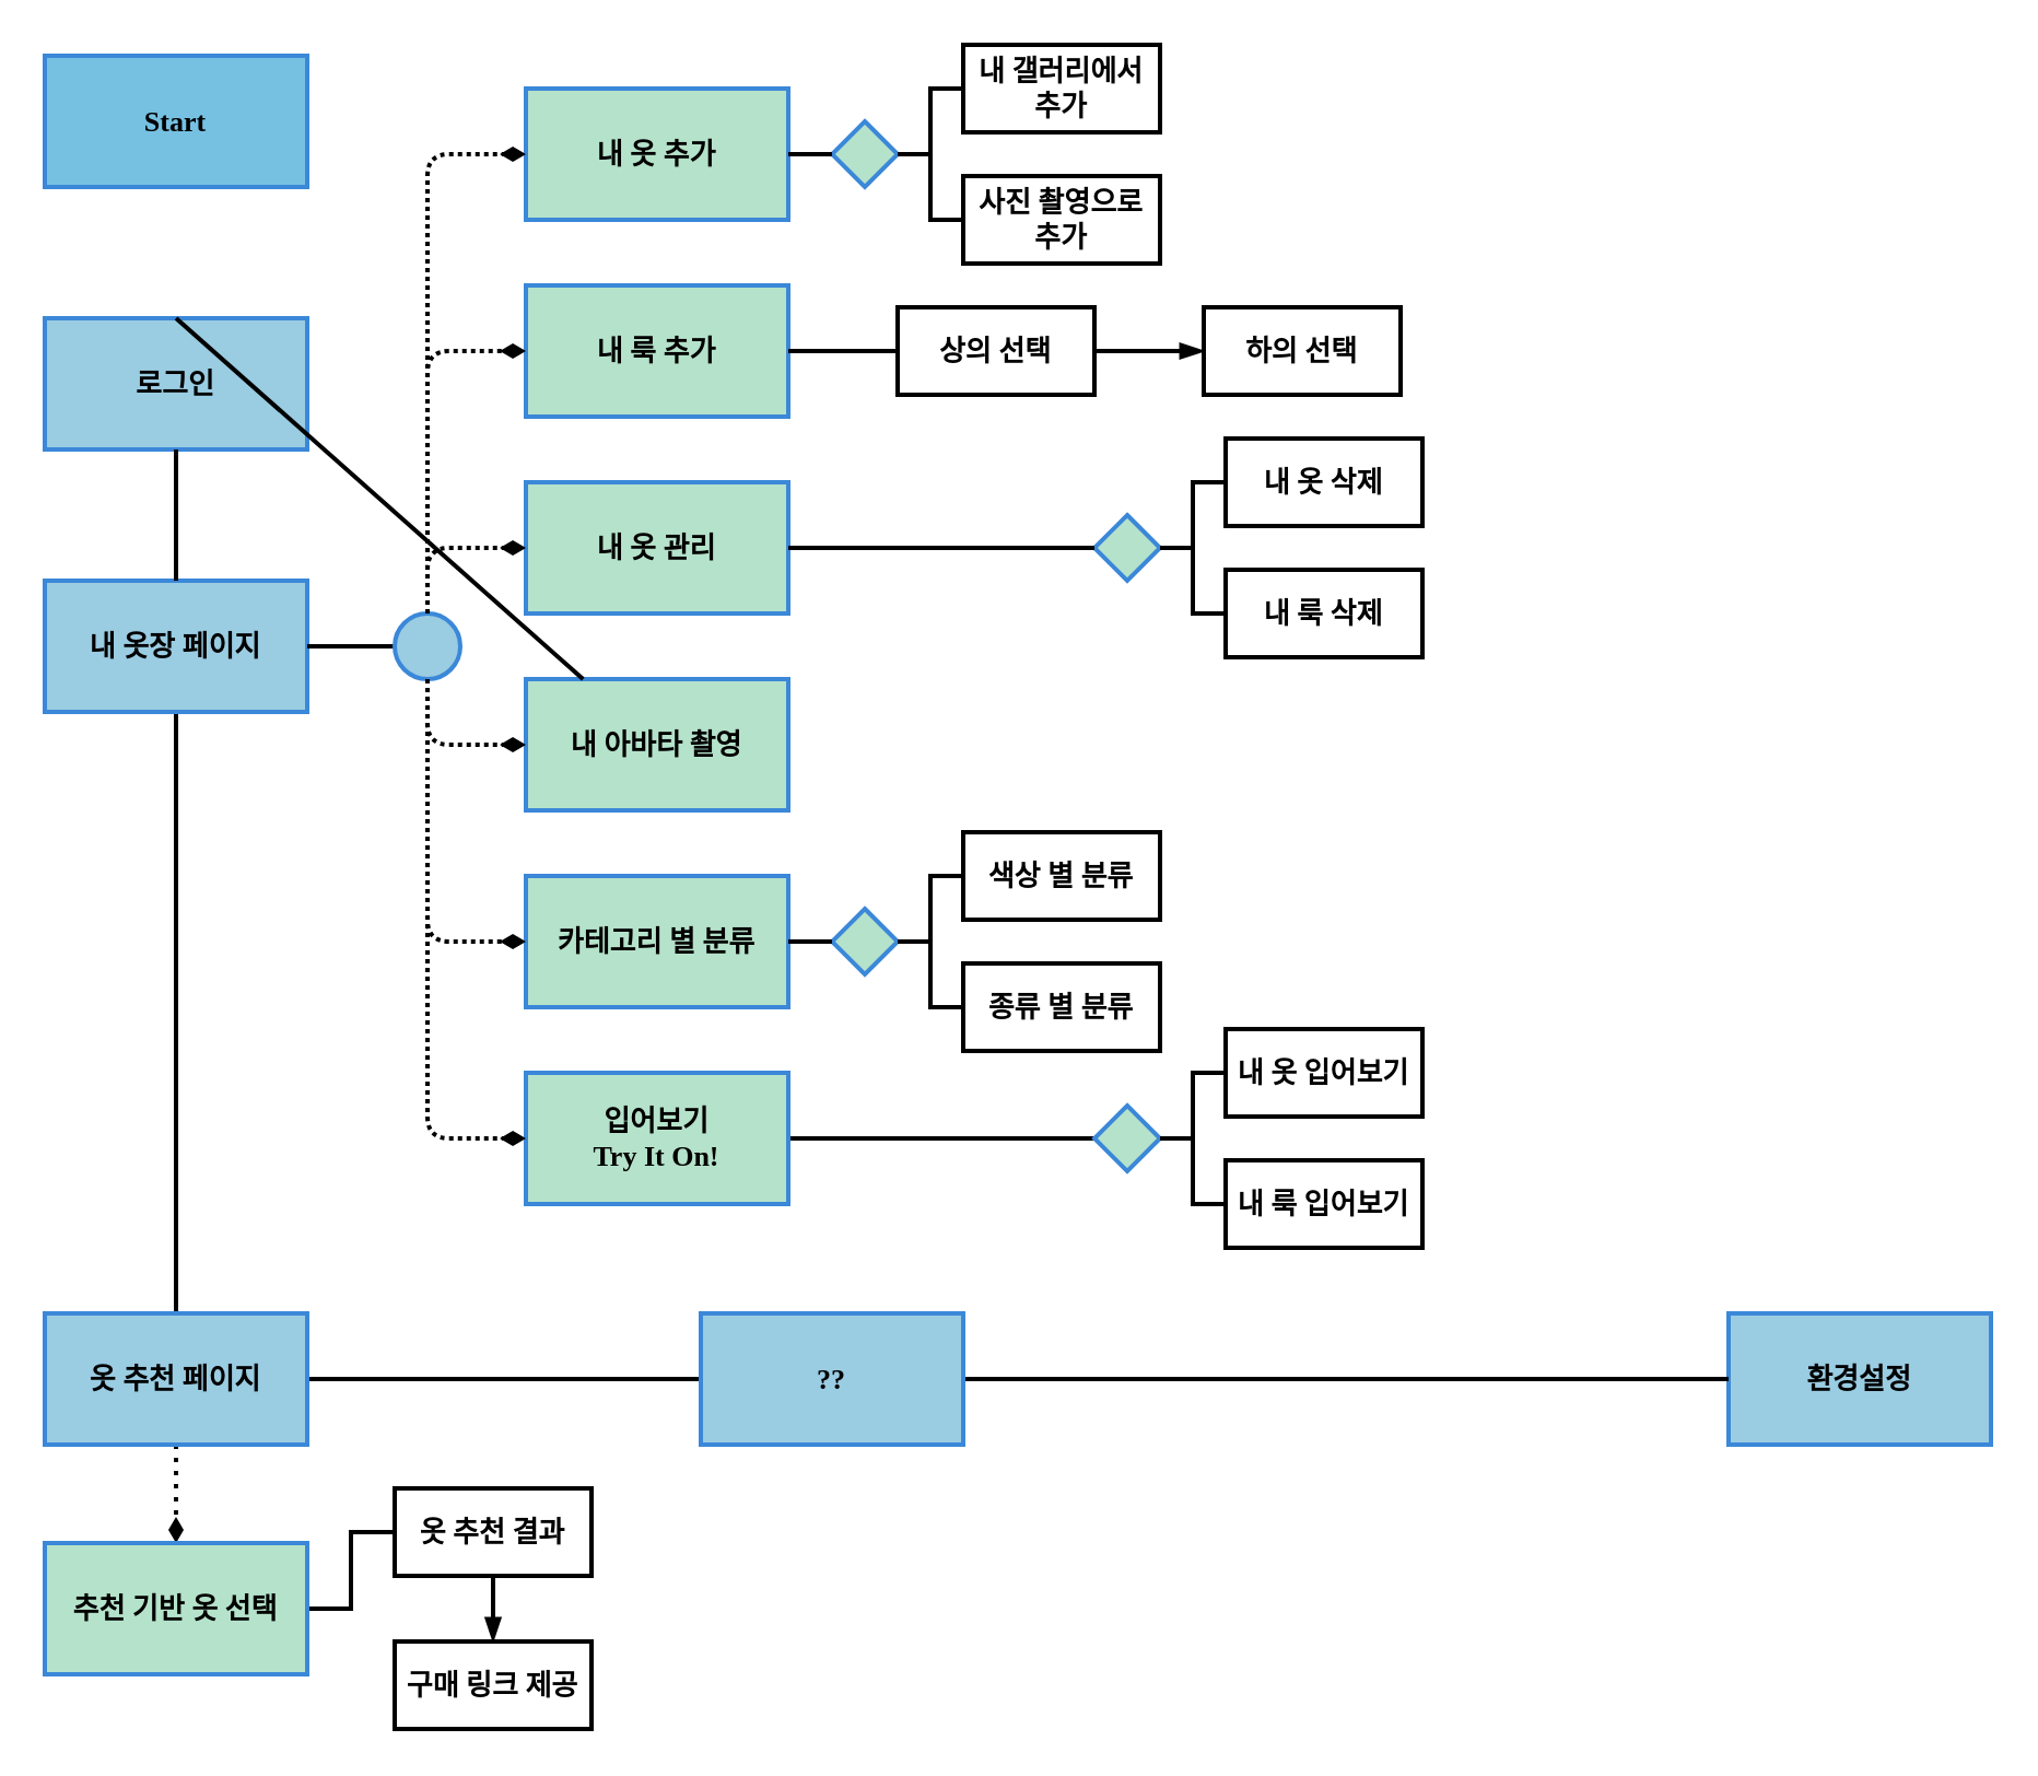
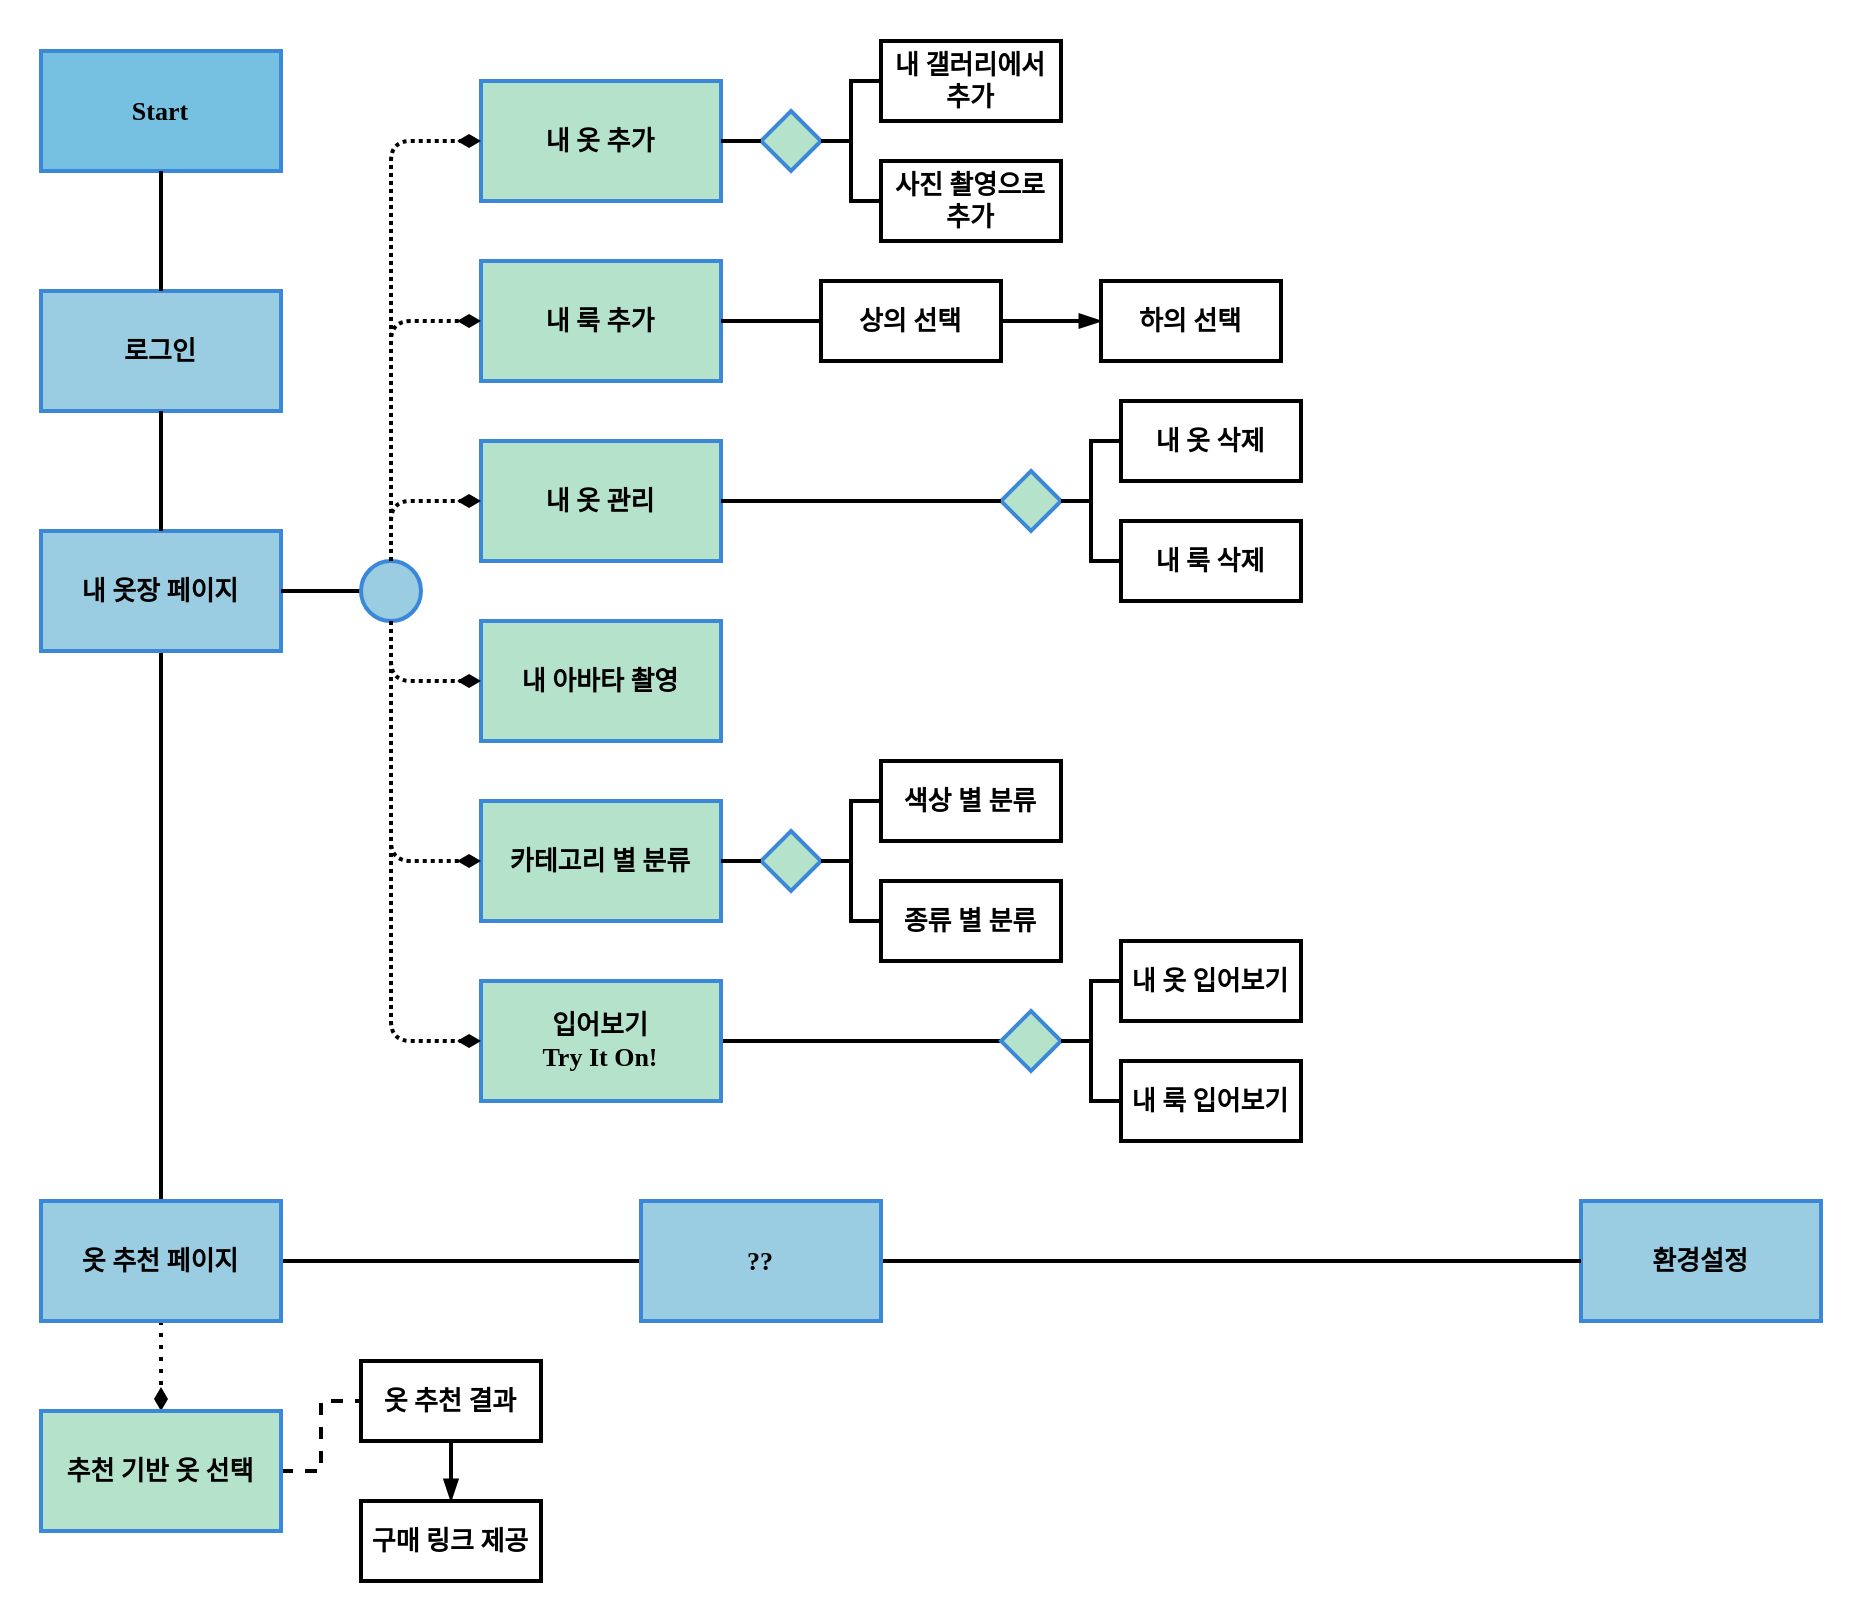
- <mxCell id="12" value="" style="endArrow=none;html=1;fontSize=13;fontColor=#000000;strokeColor=#000000;strokeWidth=2;exitX=0.5;exitY=0;exitDx=0;exitDy=0;" edge="1" parent="1" source="3" target="11"><mxGeometry width="50" height="50" relative="1" as="geometry"><mxPoint x="480" y="375" as="sourcePoint" /><mxPoint x="490" y="165" as="targetPoint" /></mxGeometry></mxCell>
+ <mxCell id="12" value="" style="endArrow=none;html=1;fontSize=13;fontColor=#000000;strokeColor=#000000;strokeWidth=2;entryX=0.5;entryY=1;entryDx=0;entryDy=0;exitX=0.5;exitY=0;exitDx=0;exitDy=0;" edge="1" parent="1" source="3" target="2"><mxGeometry width="50" height="50" relative="1" as="geometry"><mxPoint x="480" y="375" as="sourcePoint" /><mxPoint x="490" y="165" as="targetPoint" /></mxGeometry></mxCell>
- <mxCell id="42" style="edgeStyle=orthogonalEdgeStyle;rounded=0;orthogonalLoop=1;jettySize=auto;html=1;endArrow=none;endFill=0;strokeColor=#000000;strokeWidth=2;fontFamily=Noto Sans KR;fontSource=https%3A%2F%2Ffonts.googleapis.com%2Fcss%3Ffamily%3DNoto%2BSans%2BKR;fontSize=13;fontColor=#000000;entryX=0;entryY=0.5;entryDx=0;entryDy=0;exitX=1;exitY=0.5;exitDx=0;exitDy=0;" edge="1" parent="1" source="43" target="45"><mxGeometry relative="1" as="geometry"><mxPoint x="430" y="515" as="targetPoint" /><mxPoint x="180" y="750" as="sourcePoint" /><Array as="points" /></mxGeometry></mxCell>
+ <mxCell id="42" style="edgeStyle=orthogonalEdgeStyle;rounded=0;orthogonalLoop=1;jettySize=auto;html=1;endArrow=none;endFill=0;strokeColor=#000000;strokeWidth=2;fontFamily=Noto Sans KR;fontSource=https%3A%2F%2Ffonts.googleapis.com%2Fcss%3Ffamily%3DNoto%2BSans%2BKR;fontSize=13;fontColor=#000000;entryX=0;entryY=0.5;entryDx=0;entryDy=0;exitX=1;exitY=0.5;exitDx=0;exitDy=0;dashed=1;" edge="1" parent="1" source="43" target="45"><mxGeometry relative="1" as="geometry"><mxPoint x="430" y="515" as="targetPoint" /><mxPoint x="180" y="750" as="sourcePoint" /><Array as="points" /></mxGeometry></mxCell>
